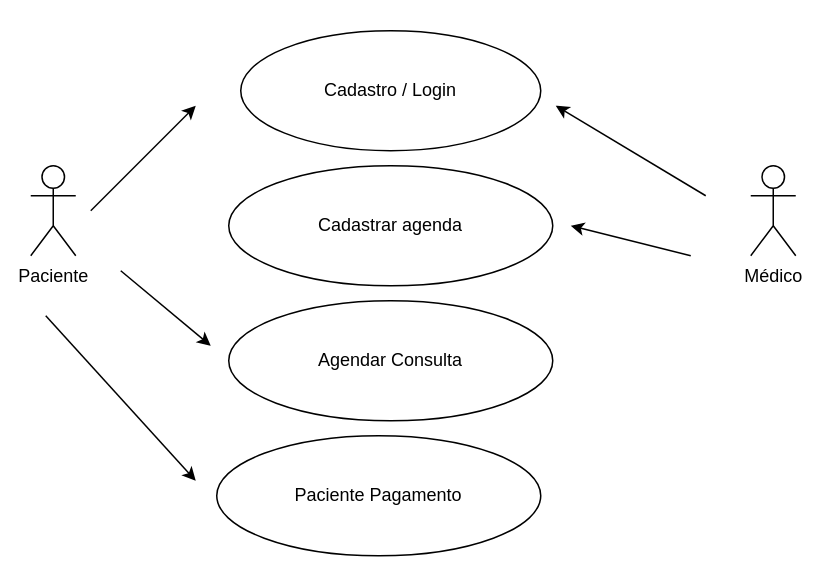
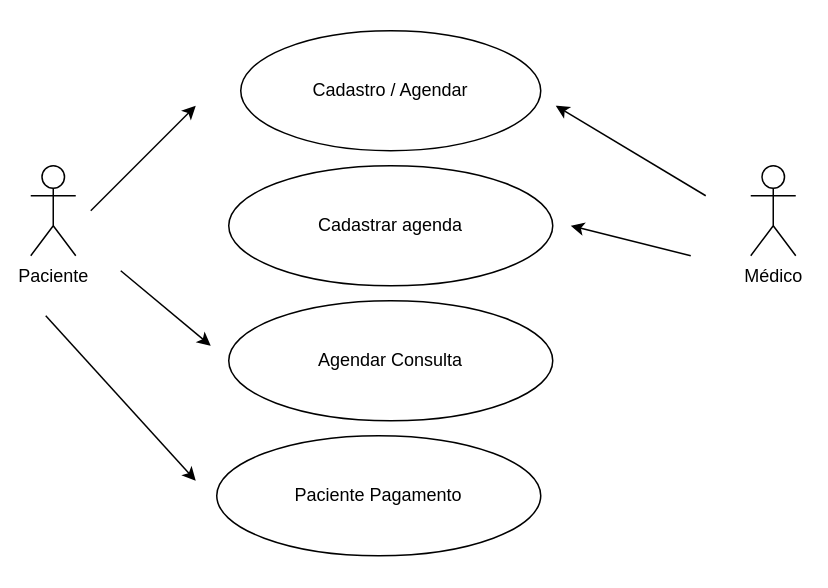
- <mxCell id="3" value="Cadastro / Login" style="ellipse;whiteSpace=wrap;html=1;" parent="1" vertex="1"><mxGeometry x="160" y="20" width="200" height="80" as="geometry" /></mxCell>
+ <mxCell id="3" value="Cadastro / Agendar" style="ellipse;whiteSpace=wrap;html=1;" parent="1" vertex="1"><mxGeometry x="160" y="20" width="200" height="80" as="geometry" /></mxCell>
